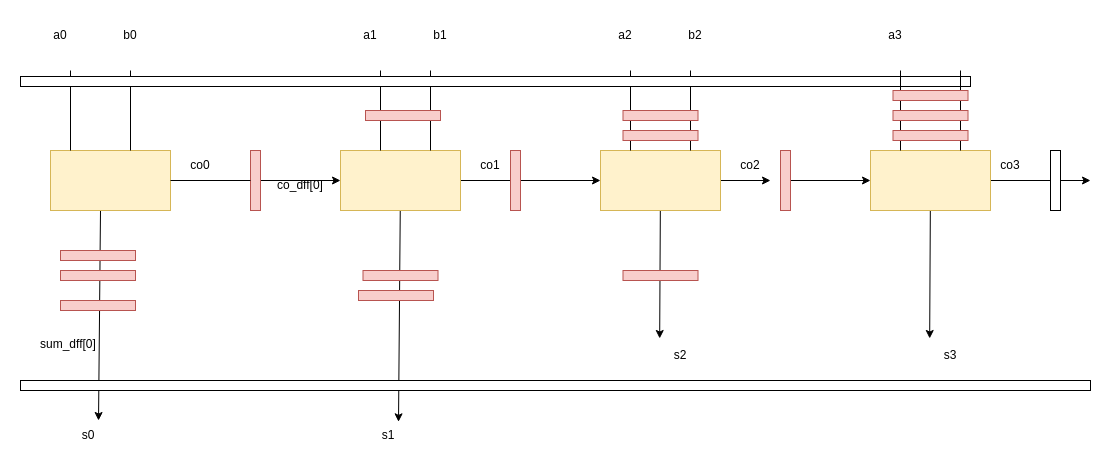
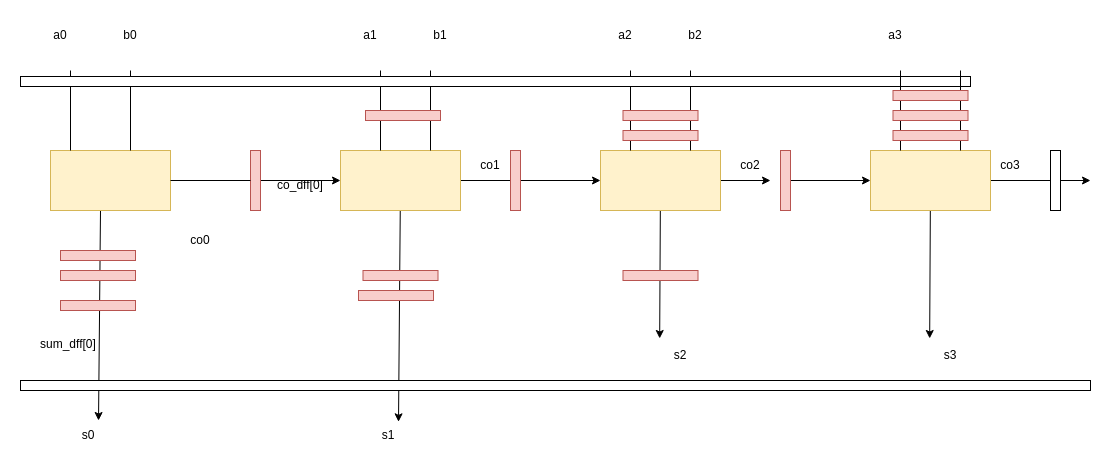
- <mxCell id="23" value="co0" style="text;html=1;strokeColor=none;fillColor=none;align=center;verticalAlign=middle;whiteSpace=wrap;rounded=0;" vertex="1" parent="1"><mxGeometry x="170" y="150" width="60" height="30" as="geometry" /></mxCell>
+ <mxCell id="23" value="co0" style="text;html=1;strokeColor=none;fillColor=none;align=center;verticalAlign=middle;whiteSpace=wrap;rounded=0;" vertex="1" parent="1"><mxGeometry x="170" y="225" width="60" height="30" as="geometry" /></mxCell>
